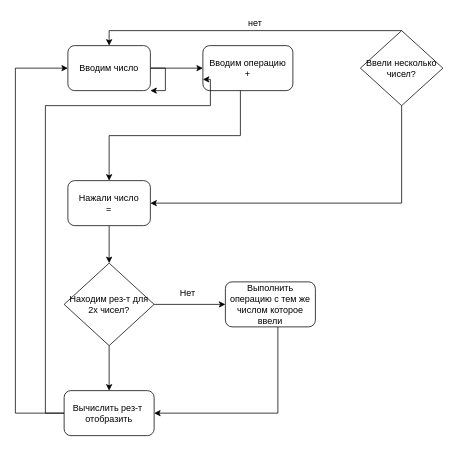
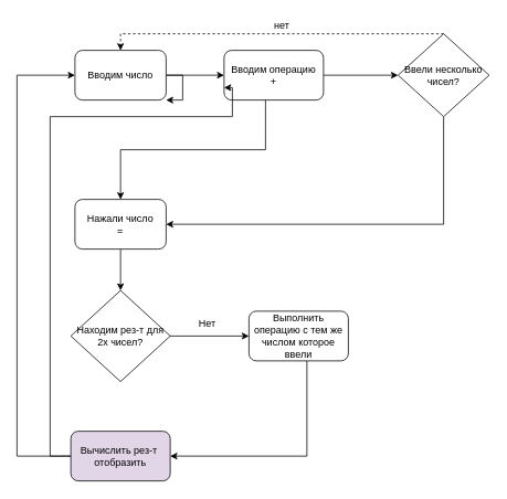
- <mxCell id="12" style="edgeStyle=orthogonalEdgeStyle;rounded=0;orthogonalLoop=1;jettySize=auto;html=1;entryX=0.5;entryY=0;entryDx=0;entryDy=0;" edge="1" parent="1" source="14" target="7"><mxGeometry relative="1" as="geometry"><mxPoint x="170" y="30" as="targetPoint" /><Array as="points"><mxPoint x="145" y="40" /></Array></mxGeometry></mxCell>
+ <mxCell id="12" style="edgeStyle=orthogonalEdgeStyle;rounded=0;orthogonalLoop=1;jettySize=auto;html=1;entryX=0.5;entryY=0;entryDx=0;entryDy=0;dashed=1;" edge="1" parent="1" source="14" target="7"><mxGeometry relative="1" as="geometry"><mxPoint x="170" y="30" as="targetPoint" /><Array as="points"><mxPoint x="145" y="40" /></Array></mxGeometry></mxCell>
+ <mxCell id="2" style="edgeStyle=orthogonalEdgeStyle;rounded=0;orthogonalLoop=1;jettySize=auto;html=1;entryX=0;entryY=0.5;entryDx=0;entryDy=0;" edge="1" parent="1" source="3" target="14"><mxGeometry relative="1" as="geometry" /></mxCell>
- <mxCell id="17" style="edgeStyle=orthogonalEdgeStyle;rounded=0;orthogonalLoop=1;jettySize=auto;html=1;entryX=0.5;entryY=0;entryDx=0;entryDy=0;" edge="1" parent="1" source="18" target="22"><mxGeometry relative="1" as="geometry" /></mxCell>
- <mxCell id="22" value="Вычислить рез-т&amp;nbsp;&lt;br&gt;отобразить" style="rounded=1;whiteSpace=wrap;html=1;" vertex="1" parent="1"><mxGeometry x="85" y="520" width="120" height="60" as="geometry" /></mxCell>
+ <mxCell id="22" value="Вычислить рез-т&amp;nbsp;&lt;br&gt;отобразить" style="rounded=1;whiteSpace=wrap;html=1;fillColor=#e1d5e7;" vertex="1" parent="1"><mxGeometry x="85" y="520" width="120" height="60" as="geometry" /></mxCell>
